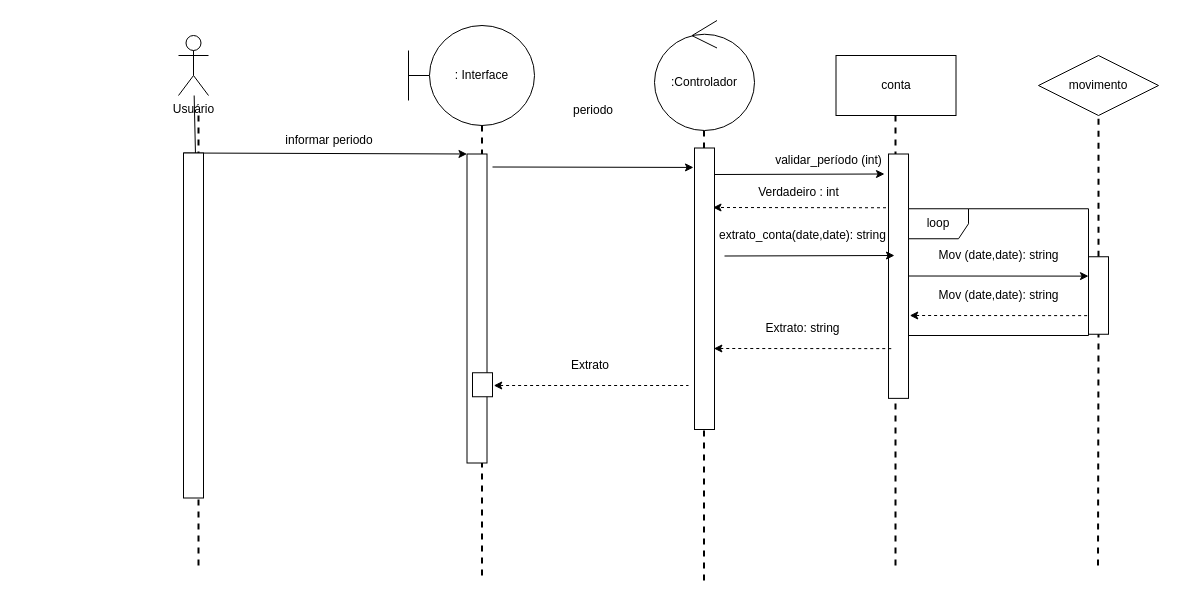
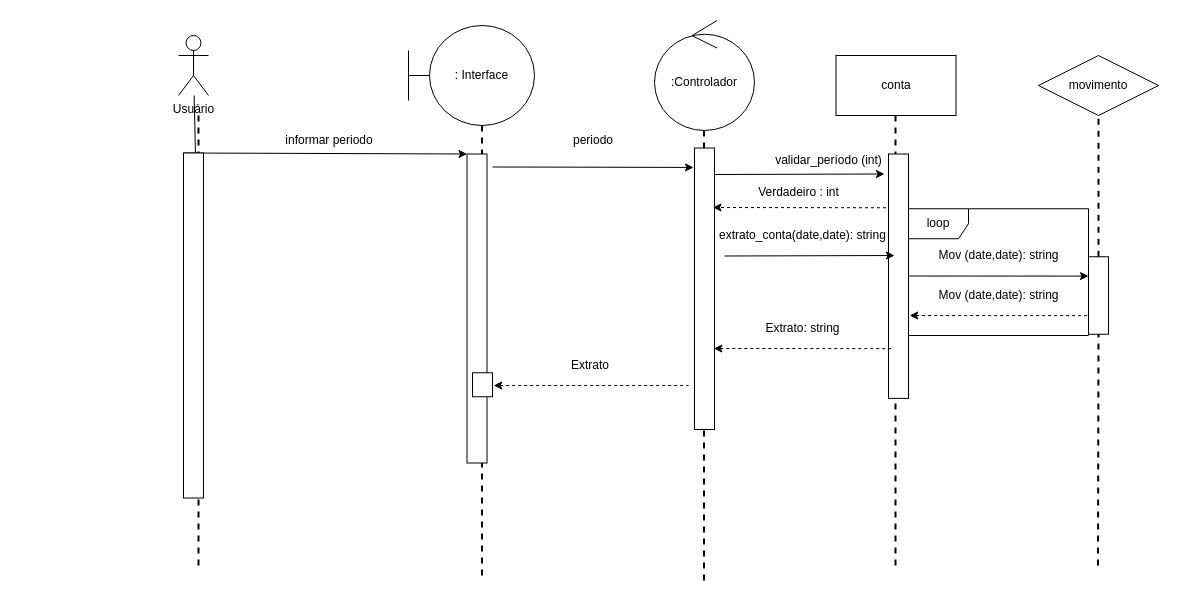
- <mxCell id="15" value="periodo" style="text;html=1;strokeColor=none;fillColor=none;align=center;verticalAlign=middle;whiteSpace=wrap;rounded=0;" parent="1" vertex="1"><mxGeometry x="548.25" y="100" width="90" height="20" as="geometry" /></mxCell>
+ <mxCell id="15" value="periodo" style="text;html=1;strokeColor=none;fillColor=none;align=center;verticalAlign=middle;whiteSpace=wrap;rounded=0;" parent="1" vertex="1"><mxGeometry x="548.25" y="130" width="90" height="20" as="geometry" /></mxCell>
